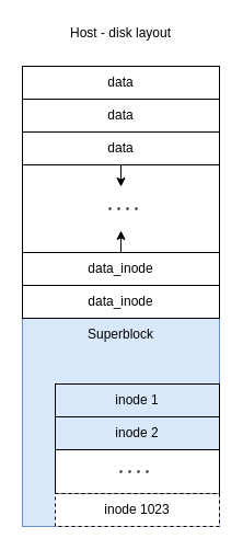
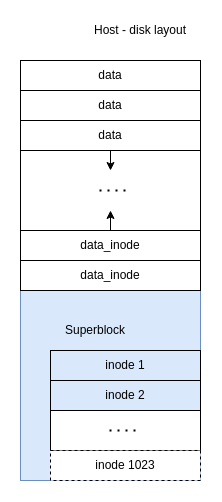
- <mxCell id="4" value="Host - disk layout" style="text;html=1;strokeColor=none;fillColor=none;align=center;verticalAlign=middle;whiteSpace=wrap;rounded=0;" vertex="1" parent="1"><mxGeometry x="55" y="20" width="110" height="20" as="geometry" /></mxCell>
+ <mxCell id="4" value="Host - disk layout" style="text;html=1;strokeColor=none;fillColor=none;align=center;verticalAlign=middle;whiteSpace=wrap;rounded=0;" vertex="1" parent="1"><mxGeometry x="85" y="20" width="110" height="20" as="geometry" /></mxCell>
- <mxCell id="15" value="Superblock" style="text;html=1;strokeColor=none;fillColor=none;align=center;verticalAlign=middle;whiteSpace=wrap;rounded=0;" vertex="1" parent="1"><mxGeometry x="90" y="295" width="40" height="20" as="geometry" /></mxCell>
+ <mxCell id="15" value="Superblock" style="text;html=1;strokeColor=none;fillColor=none;align=center;verticalAlign=middle;whiteSpace=wrap;rounded=0;" vertex="1" parent="1"><mxGeometry x="75" y="320" width="40" height="20" as="geometry" /></mxCell>
